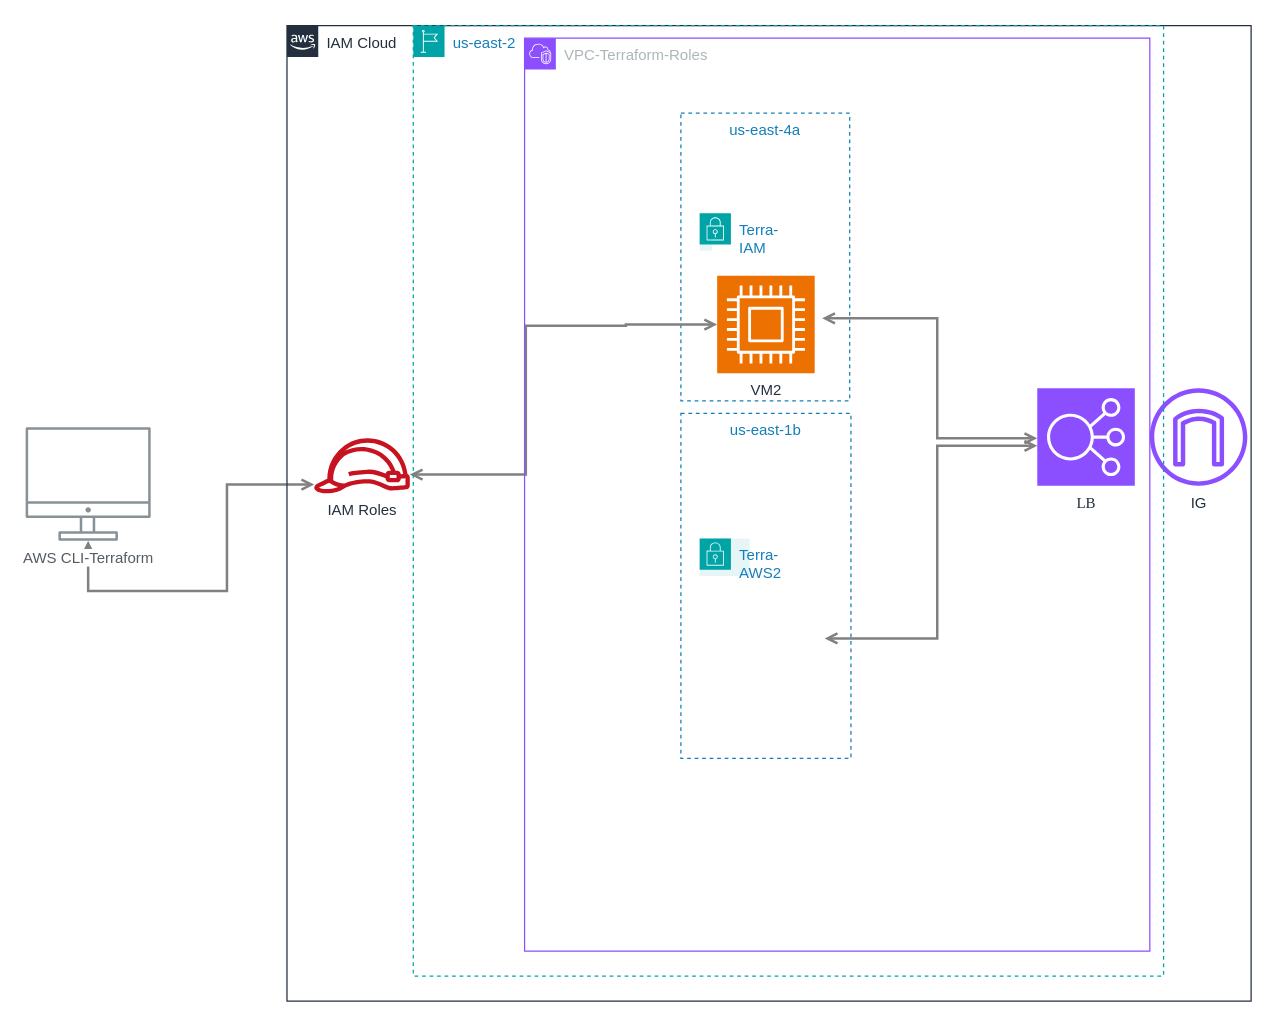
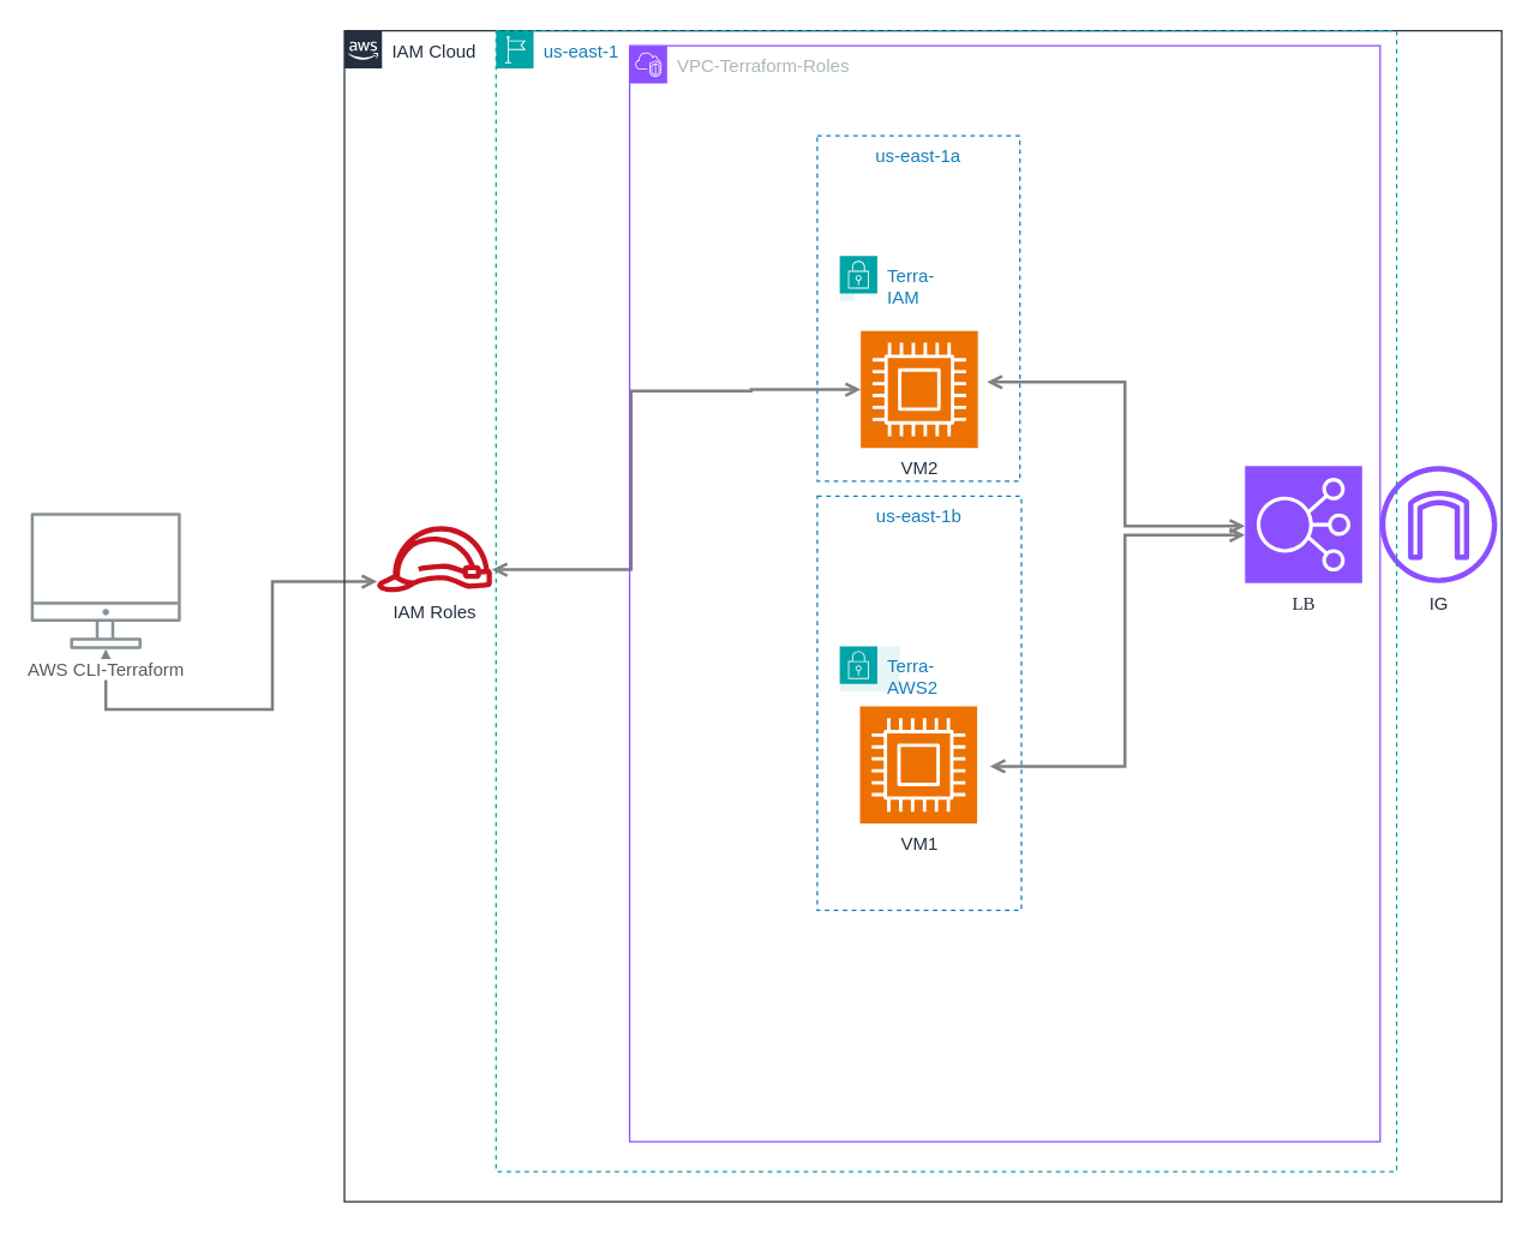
- <mxCell id="18" value="us-east-2" style="points=[[0,0],[0.25,0],[0.5,0],[0.75,0],[1,0],[1,0.25],[1,0.5],[1,0.75],[1,1],[0.75,1],[0.5,1],[0.25,1],[0,1],[0,0.75],[0,0.5],[0,0.25]];outlineConnect=0;gradientColor=none;html=1;whiteSpace=wrap;fontSize=12;fontStyle=0;container=1;pointerEvents=0;collapsible=0;recursiveResize=0;shape=mxgraph.aws4.group;grIcon=mxgraph.aws4.group_region;strokeColor=#00A4A6;fillColor=none;verticalAlign=top;align=left;spacingLeft=30;fontColor=#147EBA;dashed=1;" parent="1" vertex="1"><mxGeometry x="330" y="20" width="600" height="760" as="geometry" /></mxCell>
+ <mxCell id="18" value="us-east-1" style="points=[[0,0],[0.25,0],[0.5,0],[0.75,0],[1,0],[1,0.25],[1,0.5],[1,0.75],[1,1],[0.75,1],[0.5,1],[0.25,1],[0,1],[0,0.75],[0,0.5],[0,0.25]];outlineConnect=0;gradientColor=none;html=1;whiteSpace=wrap;fontSize=12;fontStyle=0;container=1;pointerEvents=0;collapsible=0;recursiveResize=0;shape=mxgraph.aws4.group;grIcon=mxgraph.aws4.group_region;strokeColor=#00A4A6;fillColor=none;verticalAlign=top;align=left;spacingLeft=30;fontColor=#147EBA;dashed=1;" parent="1" vertex="1"><mxGeometry x="330" y="20" width="600" height="760" as="geometry" /></mxCell>
- <mxCell id="5" value="us-east-4a" style="fillColor=none;strokeColor=#147EBA;dashed=1;verticalAlign=top;fontStyle=0;fontColor=#147EBA;whiteSpace=wrap;html=1;" parent="4" vertex="1"><mxGeometry x="315" y="70" width="135" height="230" as="geometry" /></mxCell>
+ <mxCell id="5" value="us-east-1a" style="fillColor=none;strokeColor=#147EBA;dashed=1;verticalAlign=top;fontStyle=0;fontColor=#147EBA;whiteSpace=wrap;html=1;" parent="4" vertex="1"><mxGeometry x="315" y="70" width="135" height="230" as="geometry" /></mxCell>
+ <mxCell id="8" value="VM1" style="sketch=0;points=[[0,0,0],[0.25,0,0],[0.5,0,0],[0.75,0,0],[1,0,0],[0,1,0],[0.25,1,0],[0.5,1,0],[0.75,1,0],[1,1,0],[0,0.25,0],[0,0.5,0],[0,0.75,0],[1,0.25,0],[1,0.5,0],[1,0.75,0]];outlineConnect=0;fontColor=#232F3E;fillColor=#ED7100;strokeColor=#ffffff;dashed=0;verticalLabelPosition=bottom;verticalAlign=top;align=center;html=1;fontSize=12;fontStyle=0;aspect=fixed;shape=mxgraph.aws4.resourceIcon;resIcon=mxgraph.aws4.compute;" parent="4" vertex="1"><mxGeometry x="343.5" y="450" width="78" height="78" as="geometry" /></mxCell>
